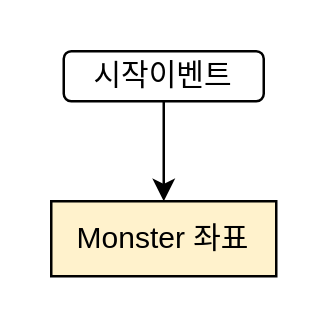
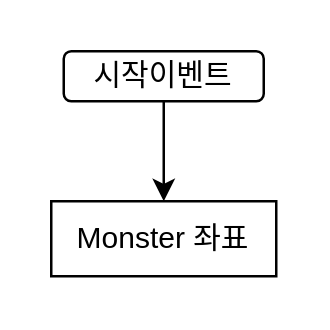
- <mxCell id="4" value="Monster 좌표" style="rounded=0;whiteSpace=wrap;html=1;fillColor=#fff2cc;" vertex="1" parent="1"><mxGeometry x="20" y="80" width="90" height="30" as="geometry" /></mxCell>
+ <mxCell id="4" value="Monster 좌표" style="rounded=0;whiteSpace=wrap;html=1;" vertex="1" parent="1"><mxGeometry x="20" y="80" width="90" height="30" as="geometry" /></mxCell>
